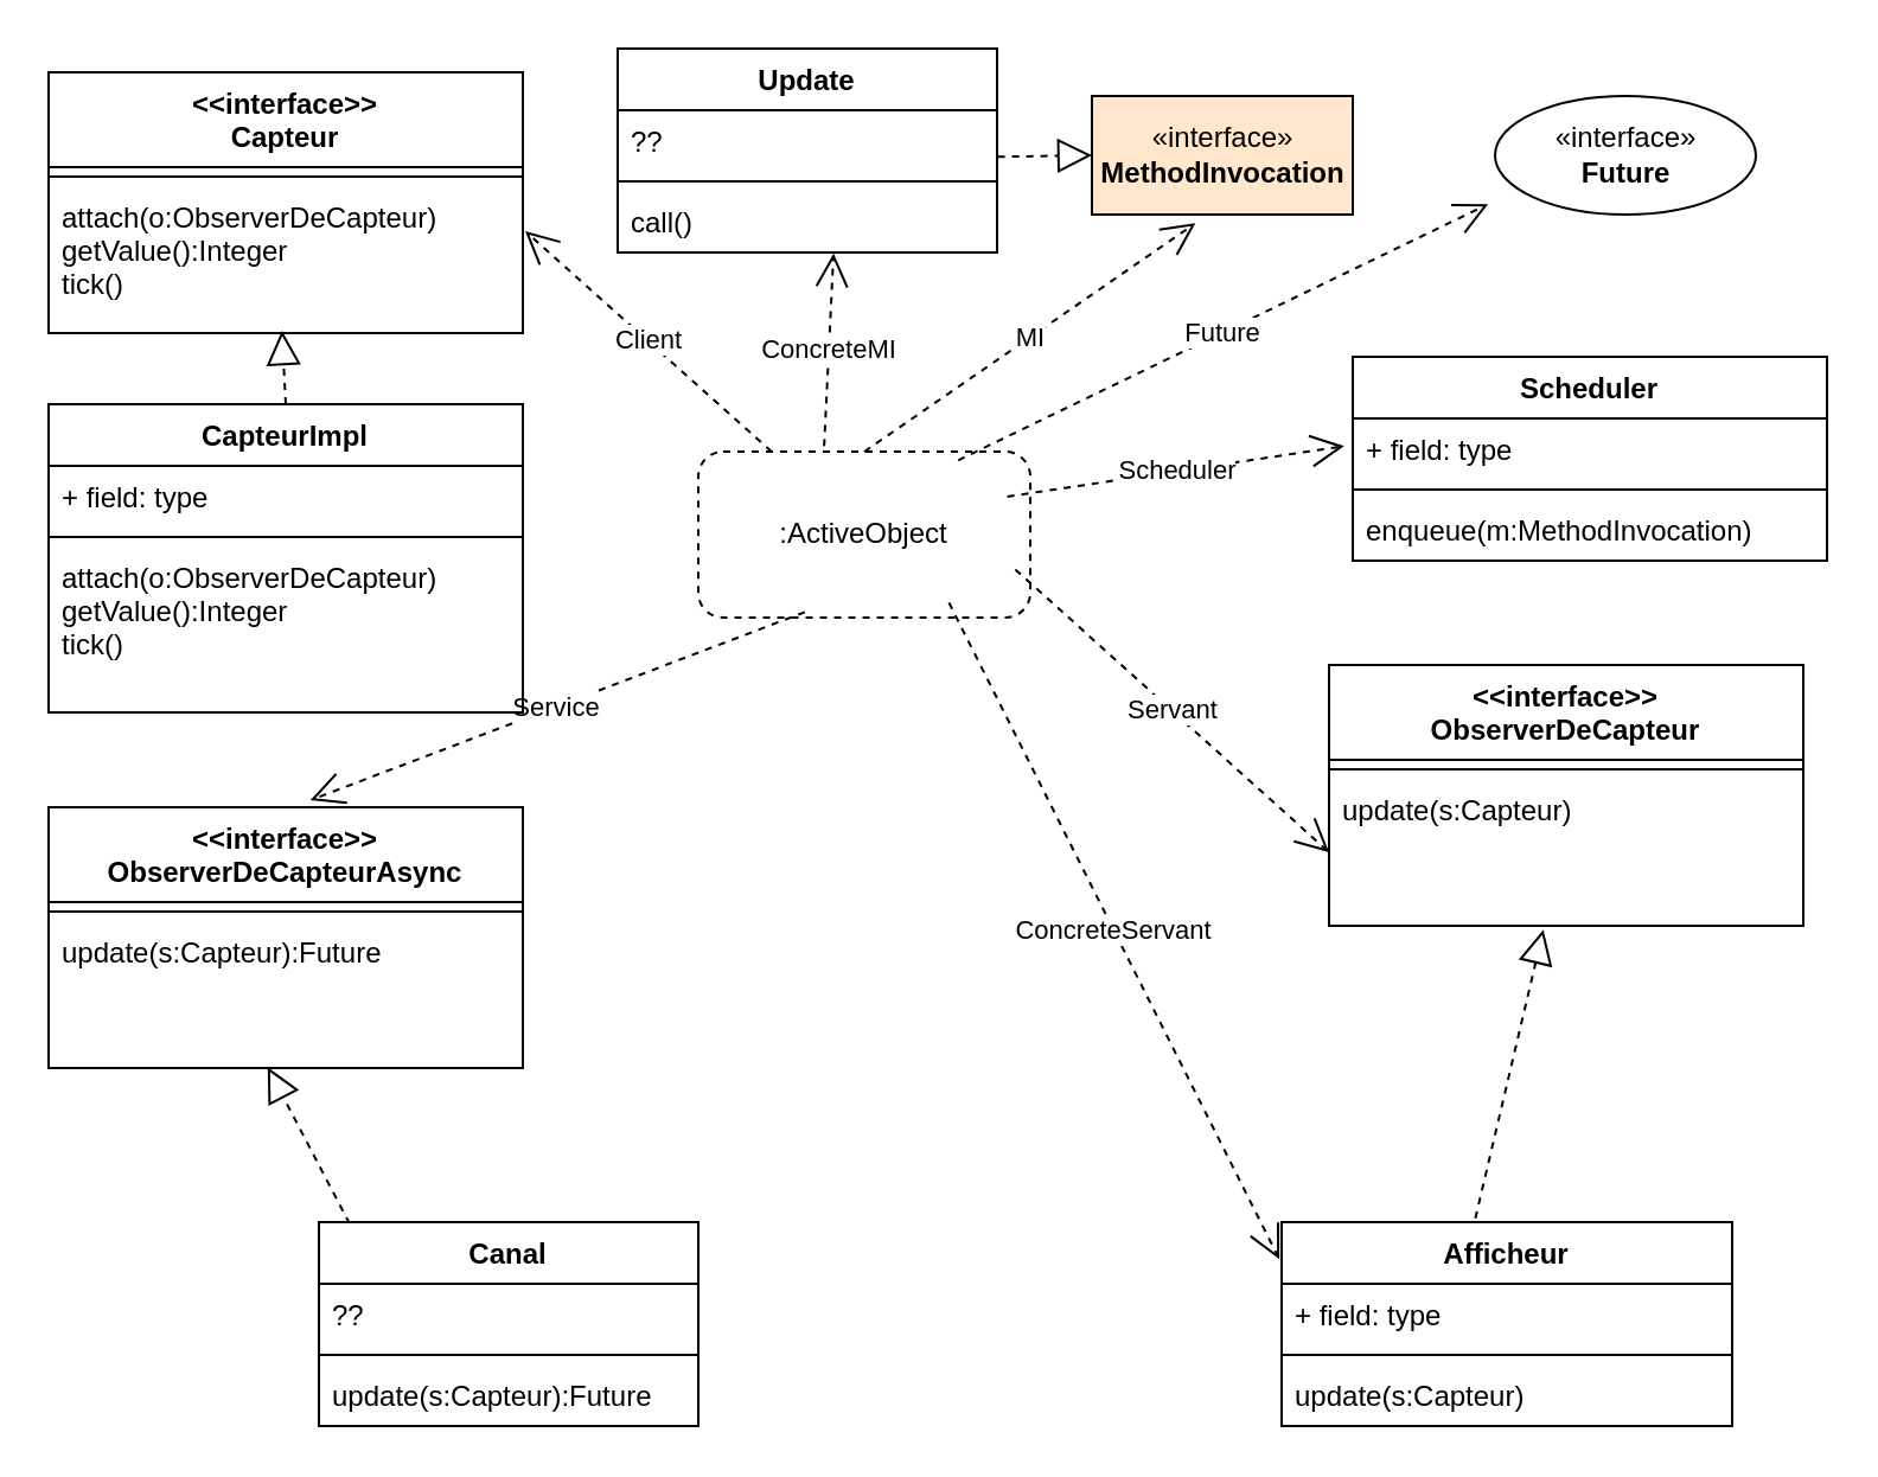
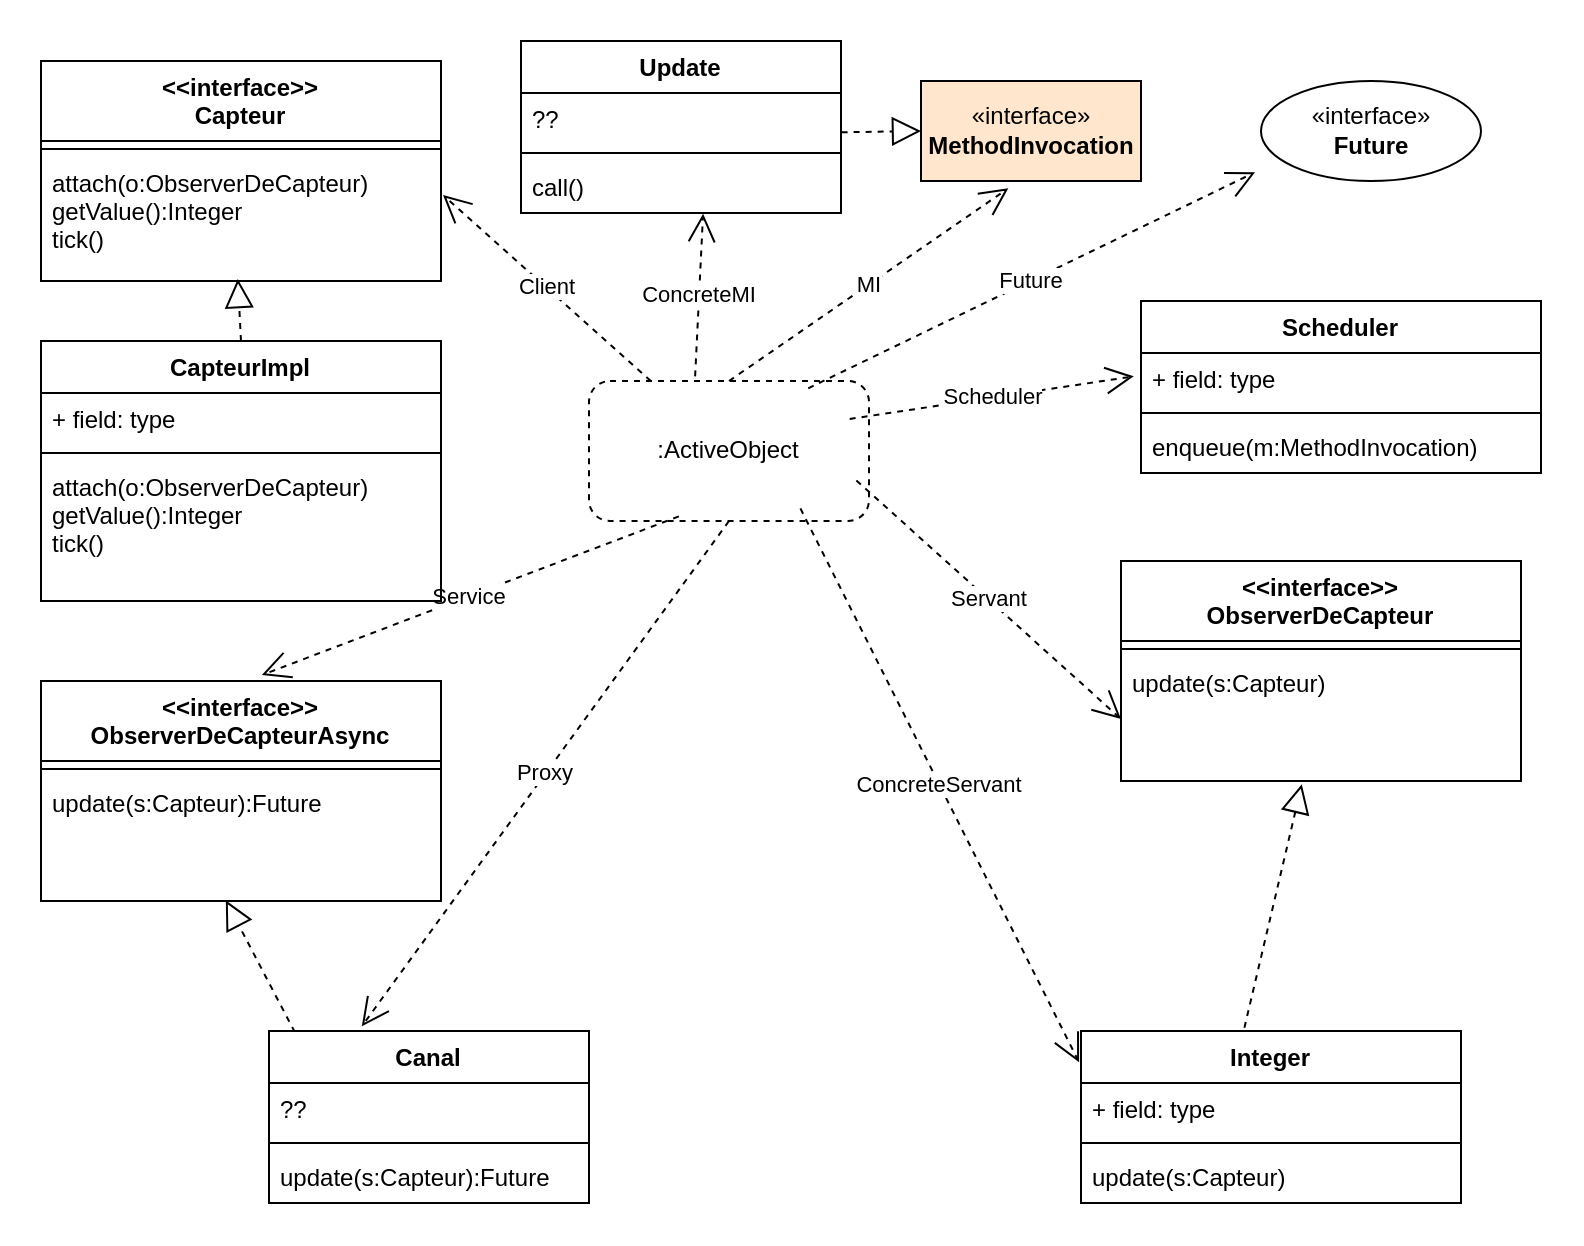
+ <mxCell id="14" value="Proxy" style="endArrow=open;endSize=12;dashed=1;html=1;exitX=0.5;exitY=1;exitDx=0;exitDy=0;entryX=0.29;entryY=-0.027;entryDx=0;entryDy=0;entryPerimeter=0;" parent="1" source="2" target="22" edge="1"><mxGeometry width="160" relative="1" as="geometry"><mxPoint x="280" y="420" as="sourcePoint" /><mxPoint x="440" y="420" as="targetPoint" /></mxGeometry></mxCell>
- <mxCell id="8" value="Afficheur" style="swimlane;fontStyle=1;align=center;verticalAlign=top;childLayout=stackLayout;horizontal=1;startSize=26;horizontalStack=0;resizeParent=1;resizeParentMax=0;resizeLast=0;collapsible=1;marginBottom=0;" parent="1" vertex="1"><mxGeometry x="540" y="515" width="190" height="86" as="geometry" /></mxCell>
+ <mxCell id="8" value="Integer" style="swimlane;fontStyle=1;align=center;verticalAlign=top;childLayout=stackLayout;horizontal=1;startSize=26;horizontalStack=0;resizeParent=1;resizeParentMax=0;resizeLast=0;collapsible=1;marginBottom=0;" parent="1" vertex="1"><mxGeometry x="540" y="515" width="190" height="86" as="geometry" /></mxCell>
